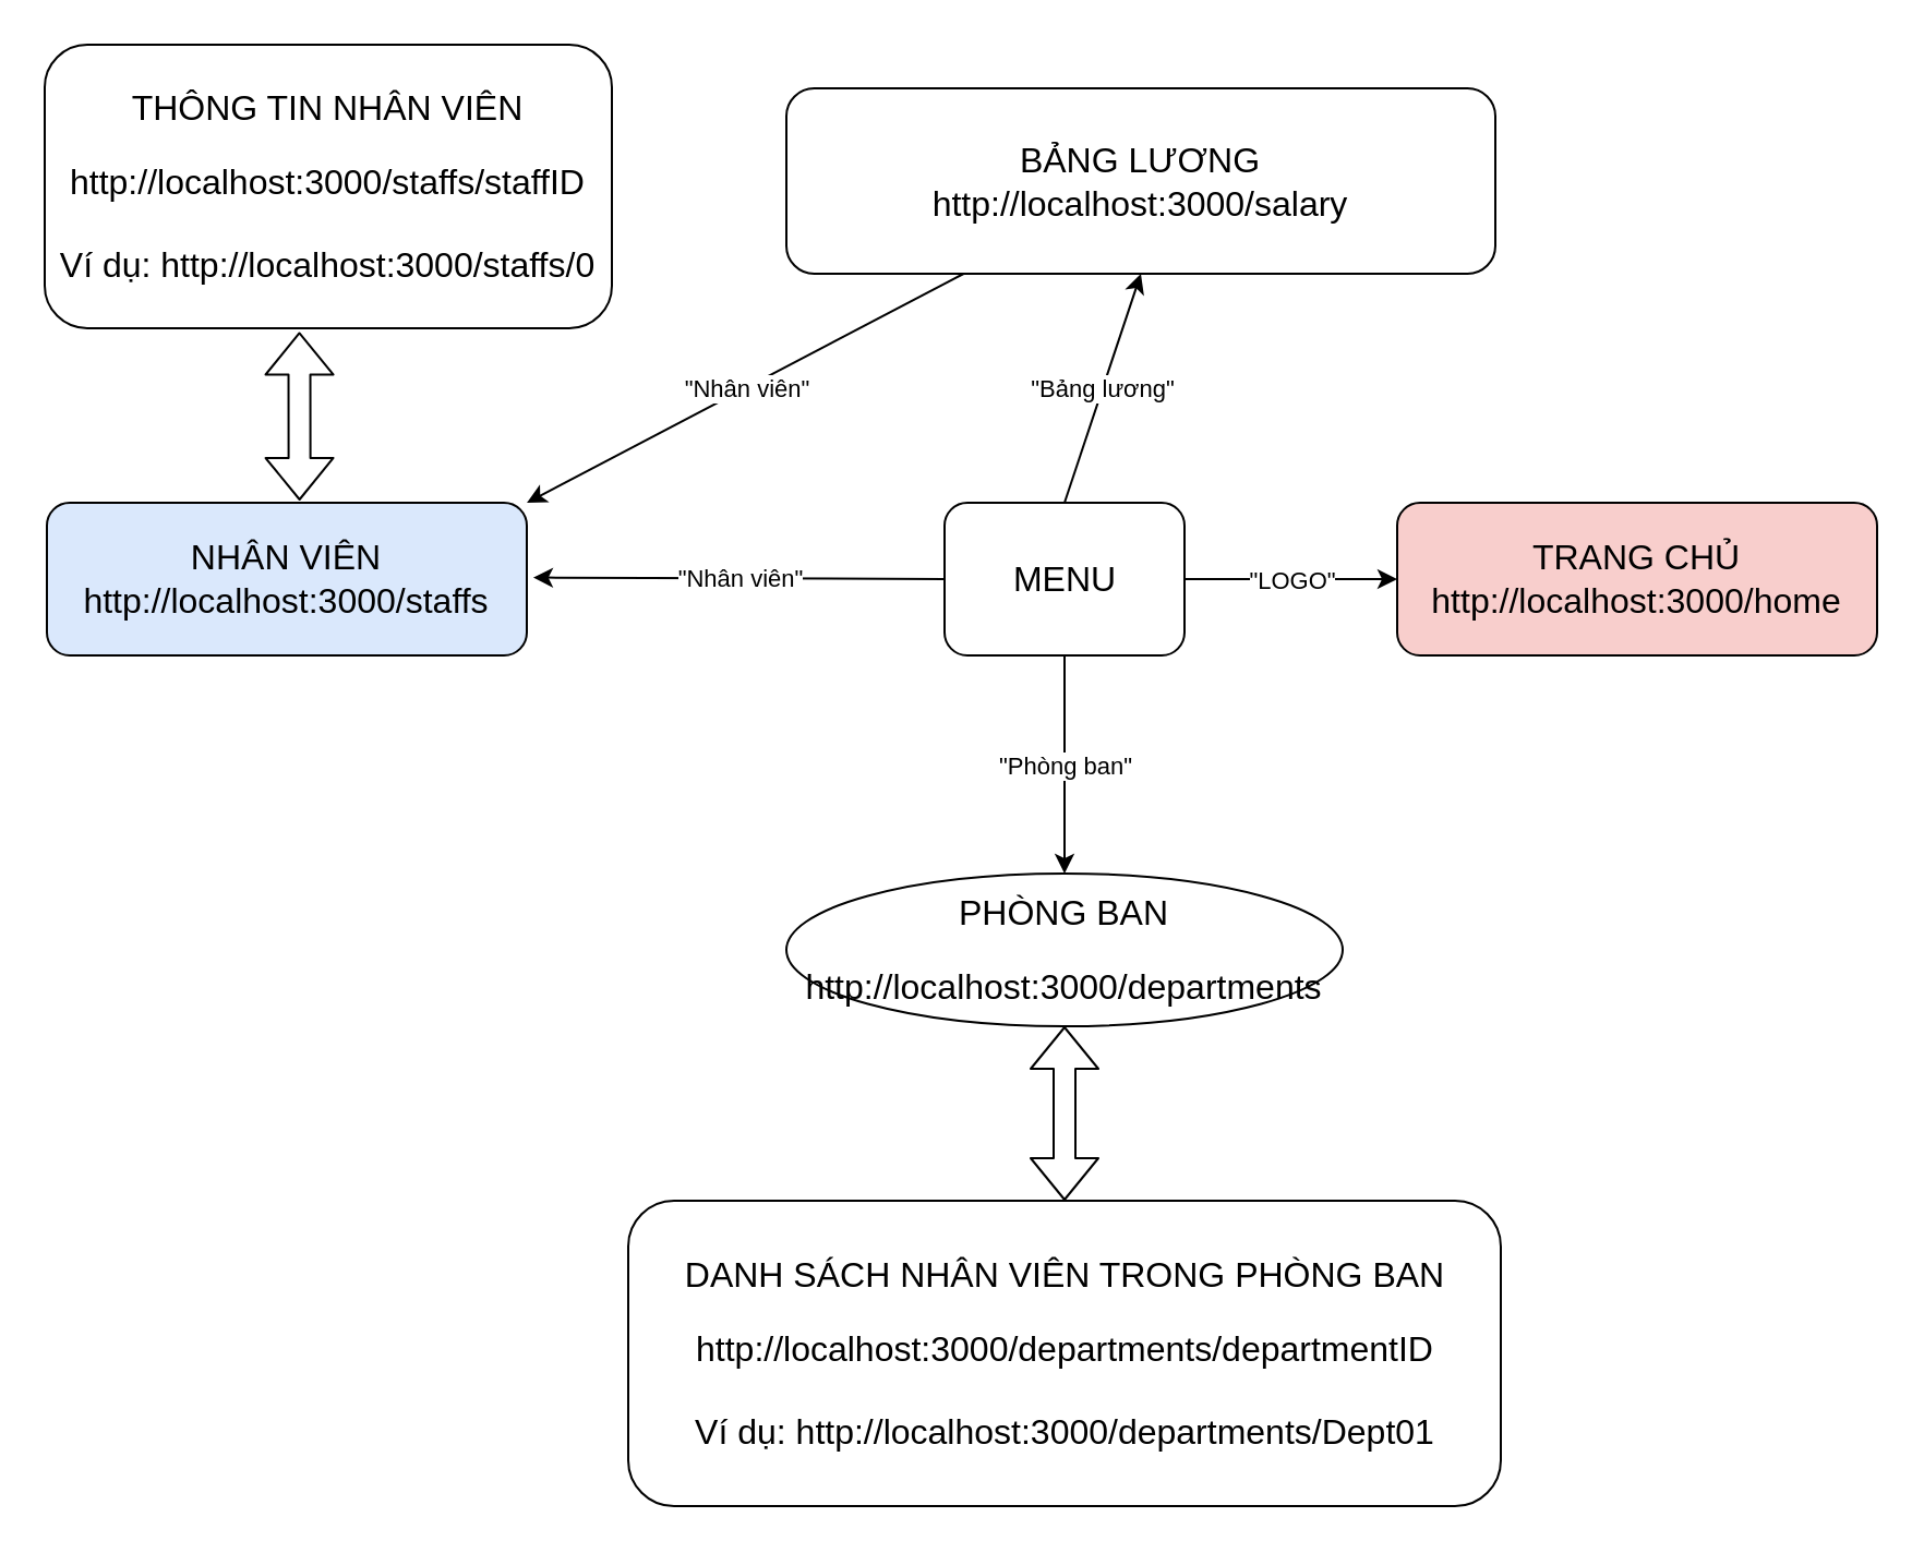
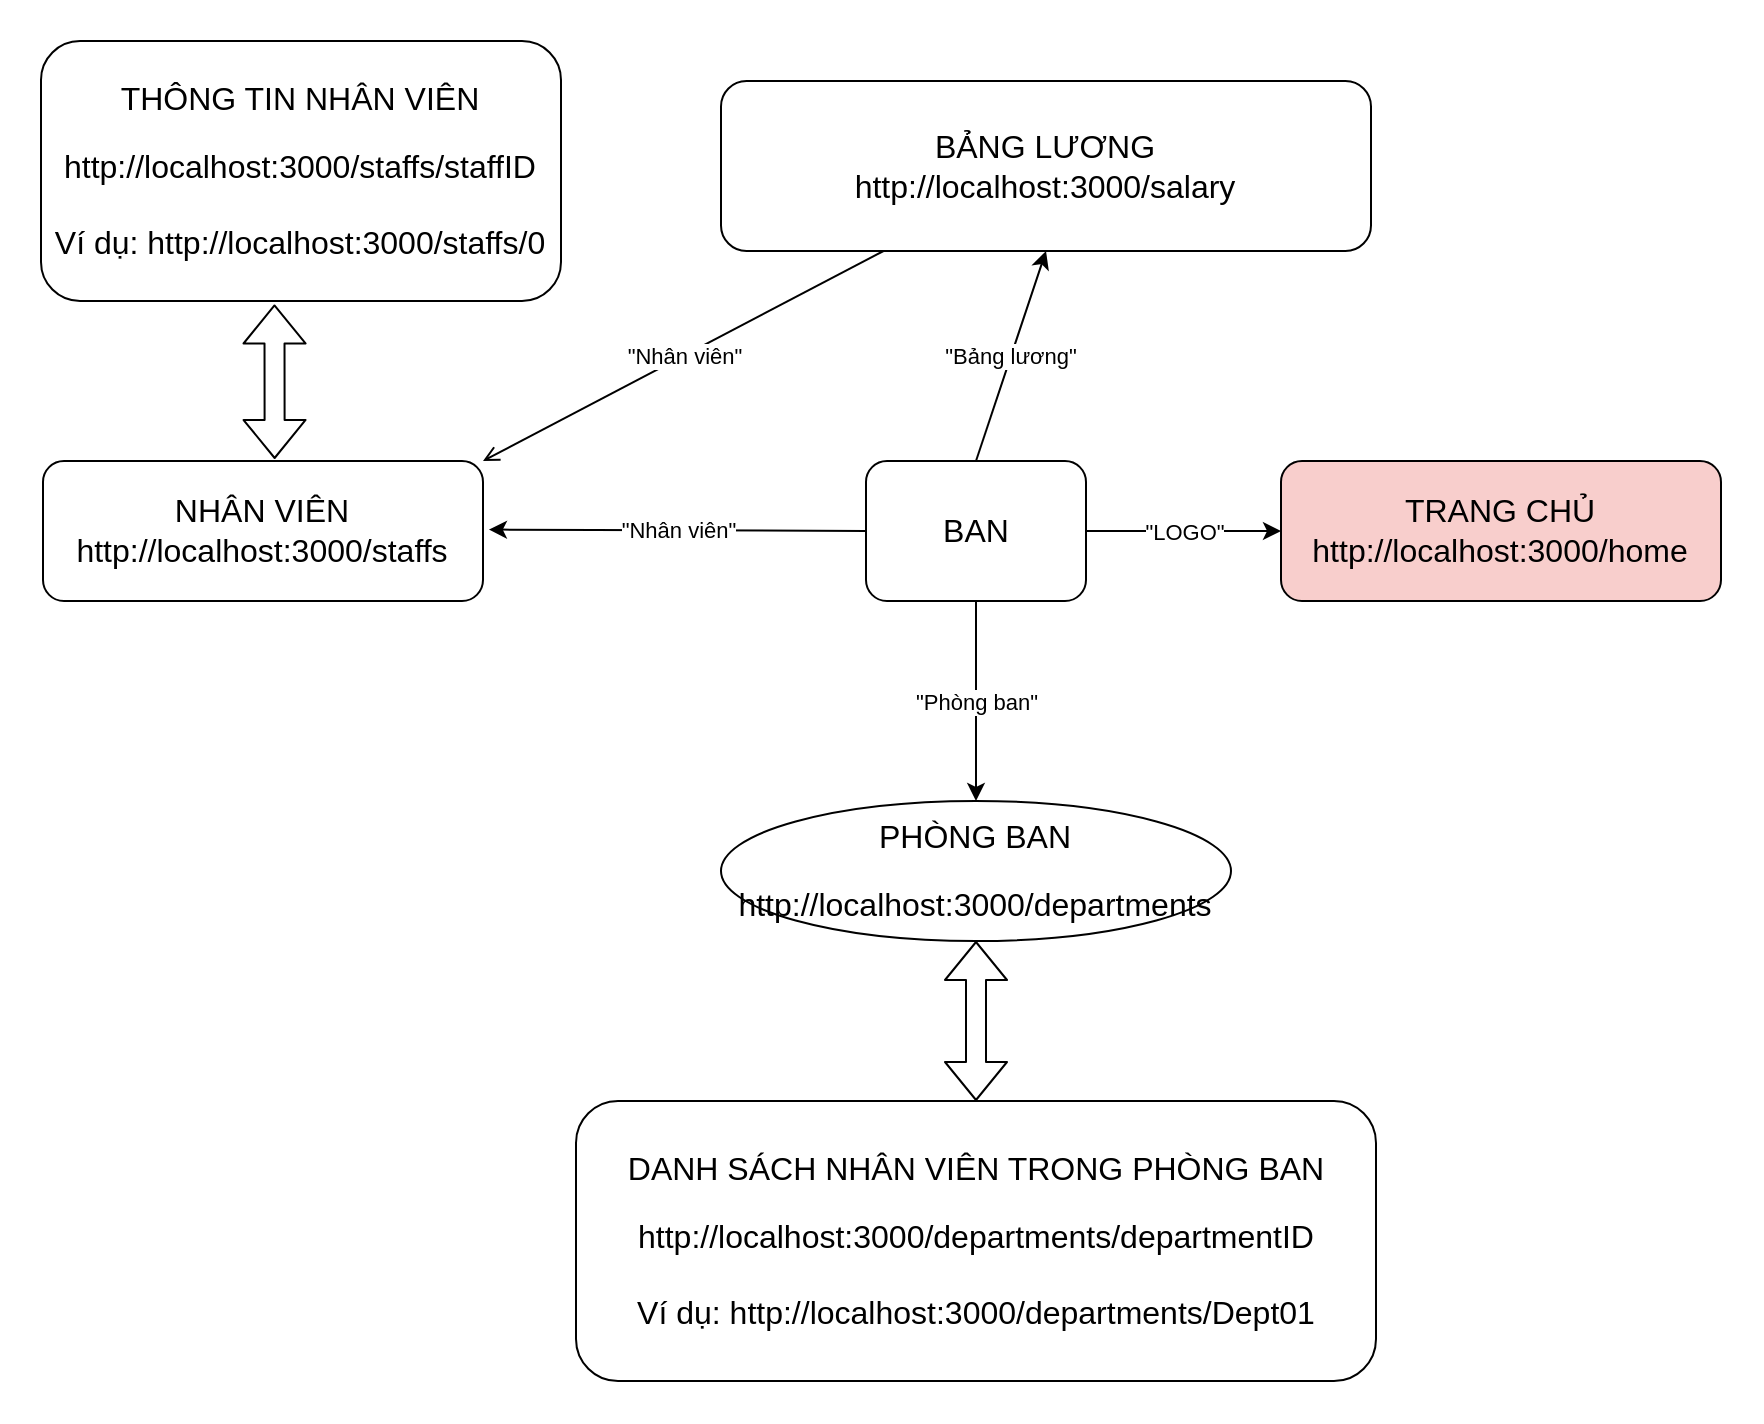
- <mxCell id="19" value="" style="endArrow=classic;html=1;entryX=1;entryY=0;entryDx=0;entryDy=0;exitX=0.25;exitY=1;exitDx=0;exitDy=0;" edge="1" parent="1" source="4" target="3"><mxGeometry relative="1" as="geometry"><mxPoint x="438.54" y="170.71" as="sourcePoint" /><mxPoint x="250" y="170" as="targetPoint" /></mxGeometry></mxCell>
+ <mxCell id="19" value="" style="endArrow=open;html=1;entryX=1;entryY=0;entryDx=0;entryDy=0;exitX=0.25;exitY=1;exitDx=0;exitDy=0;" edge="1" parent="1" source="4" target="3"><mxGeometry relative="1" as="geometry"><mxPoint x="438.54" y="170.71" as="sourcePoint" /><mxPoint x="250" y="170" as="targetPoint" /></mxGeometry></mxCell>
- <mxCell id="3" value="&lt;font&gt;&lt;span style=&quot;font-size: 16px&quot;&gt;NHÂN VIÊN&lt;/span&gt;&lt;br&gt;&lt;span style=&quot;font-size: 16px&quot;&gt;http://localhost:3000/staffs&lt;/span&gt;&lt;br&gt;&lt;/font&gt;" style="rounded=1;whiteSpace=wrap;html=1;fillColor=#dae8fc;" vertex="1" parent="1"><mxGeometry x="21" y="230" width="220" height="70" as="geometry" /></mxCell>
+ <mxCell id="3" value="&lt;font&gt;&lt;span style=&quot;font-size: 16px&quot;&gt;NHÂN VIÊN&lt;/span&gt;&lt;br&gt;&lt;span style=&quot;font-size: 16px&quot;&gt;http://localhost:3000/staffs&lt;/span&gt;&lt;br&gt;&lt;/font&gt;" style="rounded=1;whiteSpace=wrap;html=1;" vertex="1" parent="1"><mxGeometry x="21" y="230" width="220" height="70" as="geometry" /></mxCell>
- <mxCell id="2" value="&lt;font&gt;&lt;span style=&quot;font-size: 16px&quot;&gt;MENU&lt;/span&gt;&lt;br&gt;&lt;/font&gt;" style="rounded=1;whiteSpace=wrap;html=1;" vertex="1" parent="1"><mxGeometry x="432.5" y="230" width="110" height="70" as="geometry" /></mxCell>
+ <mxCell id="2" value="&lt;font&gt;&lt;span style=&quot;font-size: 16px&quot;&gt;BAN&lt;/span&gt;&lt;br&gt;&lt;/font&gt;" style="rounded=1;whiteSpace=wrap;html=1;" vertex="1" parent="1"><mxGeometry x="432.5" y="230" width="110" height="70" as="geometry" /></mxCell>
